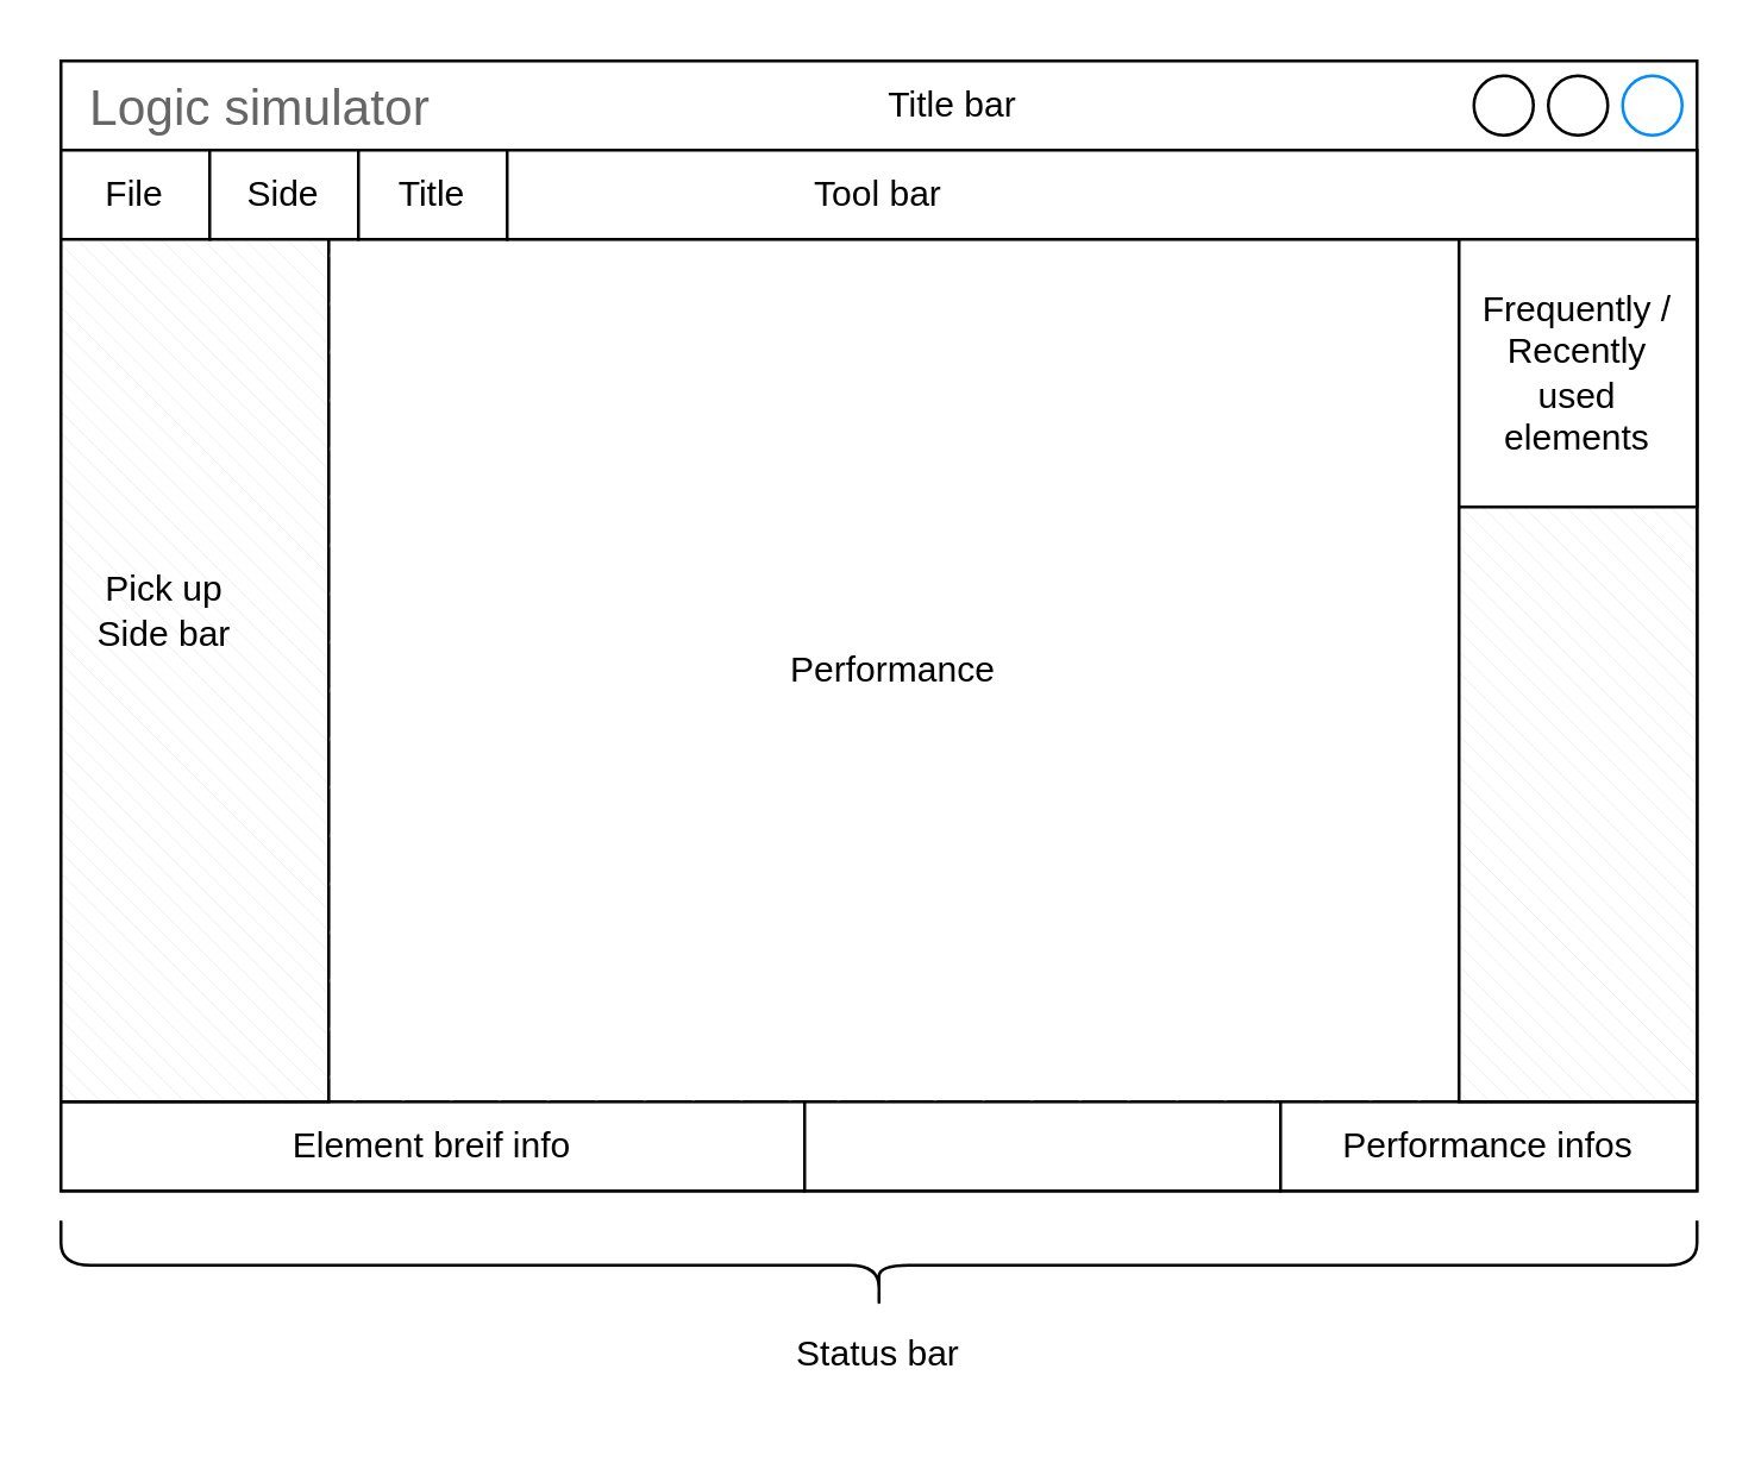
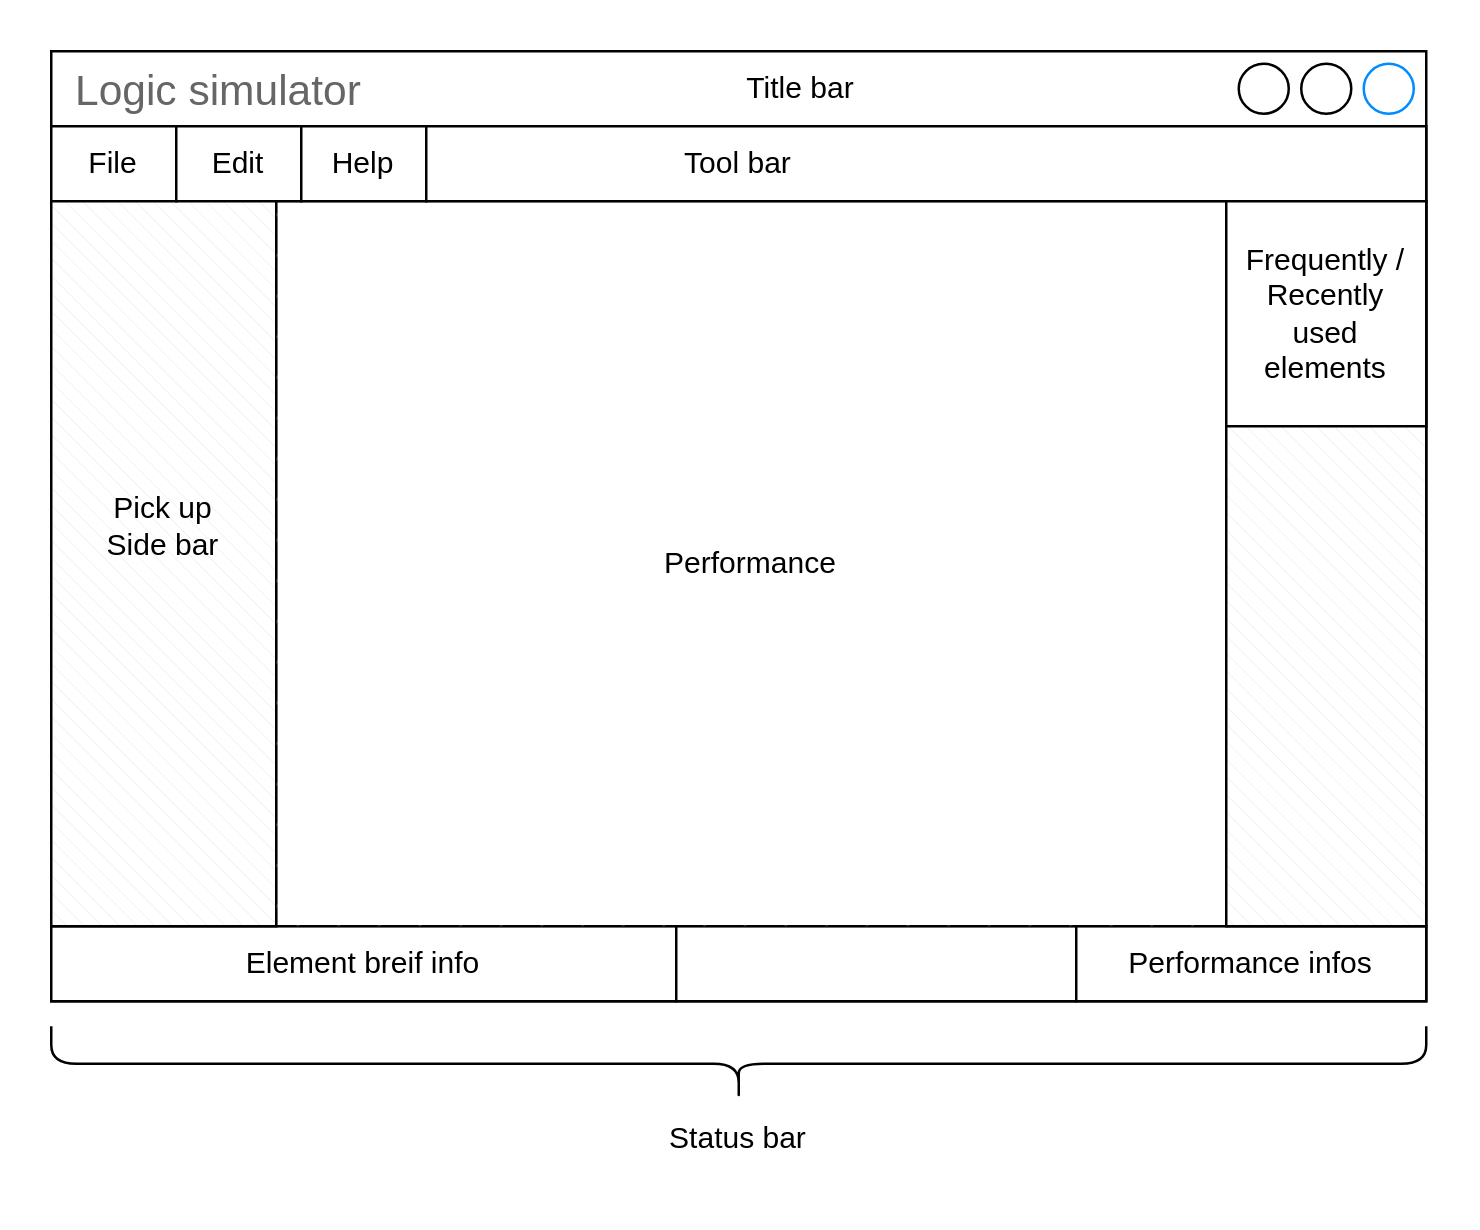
- <mxCell id="14" value="Side" style="shape=partialRectangle;whiteSpace=wrap;html=1;right=0;top=0;bottom=0;fillColor=none;routingCenterX=-0.5;flipH=1;" parent="1" vertex="1"><mxGeometry x="70" y="50" width="50" height="30" as="geometry" /></mxCell>
+ <mxCell id="14" value="Edit" style="shape=partialRectangle;whiteSpace=wrap;html=1;right=0;top=0;bottom=0;fillColor=none;routingCenterX=-0.5;flipH=1;" parent="1" vertex="1"><mxGeometry x="70" y="50" width="50" height="30" as="geometry" /></mxCell>
- <mxCell id="15" value="Title" style="shape=partialRectangle;whiteSpace=wrap;html=1;right=0;top=0;bottom=0;fillColor=none;routingCenterX=-0.5;flipH=1;" parent="1" vertex="1"><mxGeometry x="120" y="50" width="50" height="30" as="geometry" /></mxCell>
+ <mxCell id="15" value="Help" style="shape=partialRectangle;whiteSpace=wrap;html=1;right=0;top=0;bottom=0;fillColor=none;routingCenterX=-0.5;flipH=1;" parent="1" vertex="1"><mxGeometry x="120" y="50" width="50" height="30" as="geometry" /></mxCell>
- <mxCell id="10" value="Pick up&lt;br&gt;Side bar" style="text;html=1;strokeColor=none;fillColor=none;align=center;verticalAlign=middle;whiteSpace=wrap;rounded=0;" parent="1" vertex="1"><mxGeometry x="25" y="190" width="60" height="30" as="geometry" /></mxCell>
+ <mxCell id="10" value="Pick up&lt;br&gt;Side bar" style="text;html=1;strokeColor=none;fillColor=none;align=center;verticalAlign=middle;whiteSpace=wrap;rounded=0;" parent="1" vertex="1"><mxGeometry x="35" y="195" width="60" height="30" as="geometry" /></mxCell>
